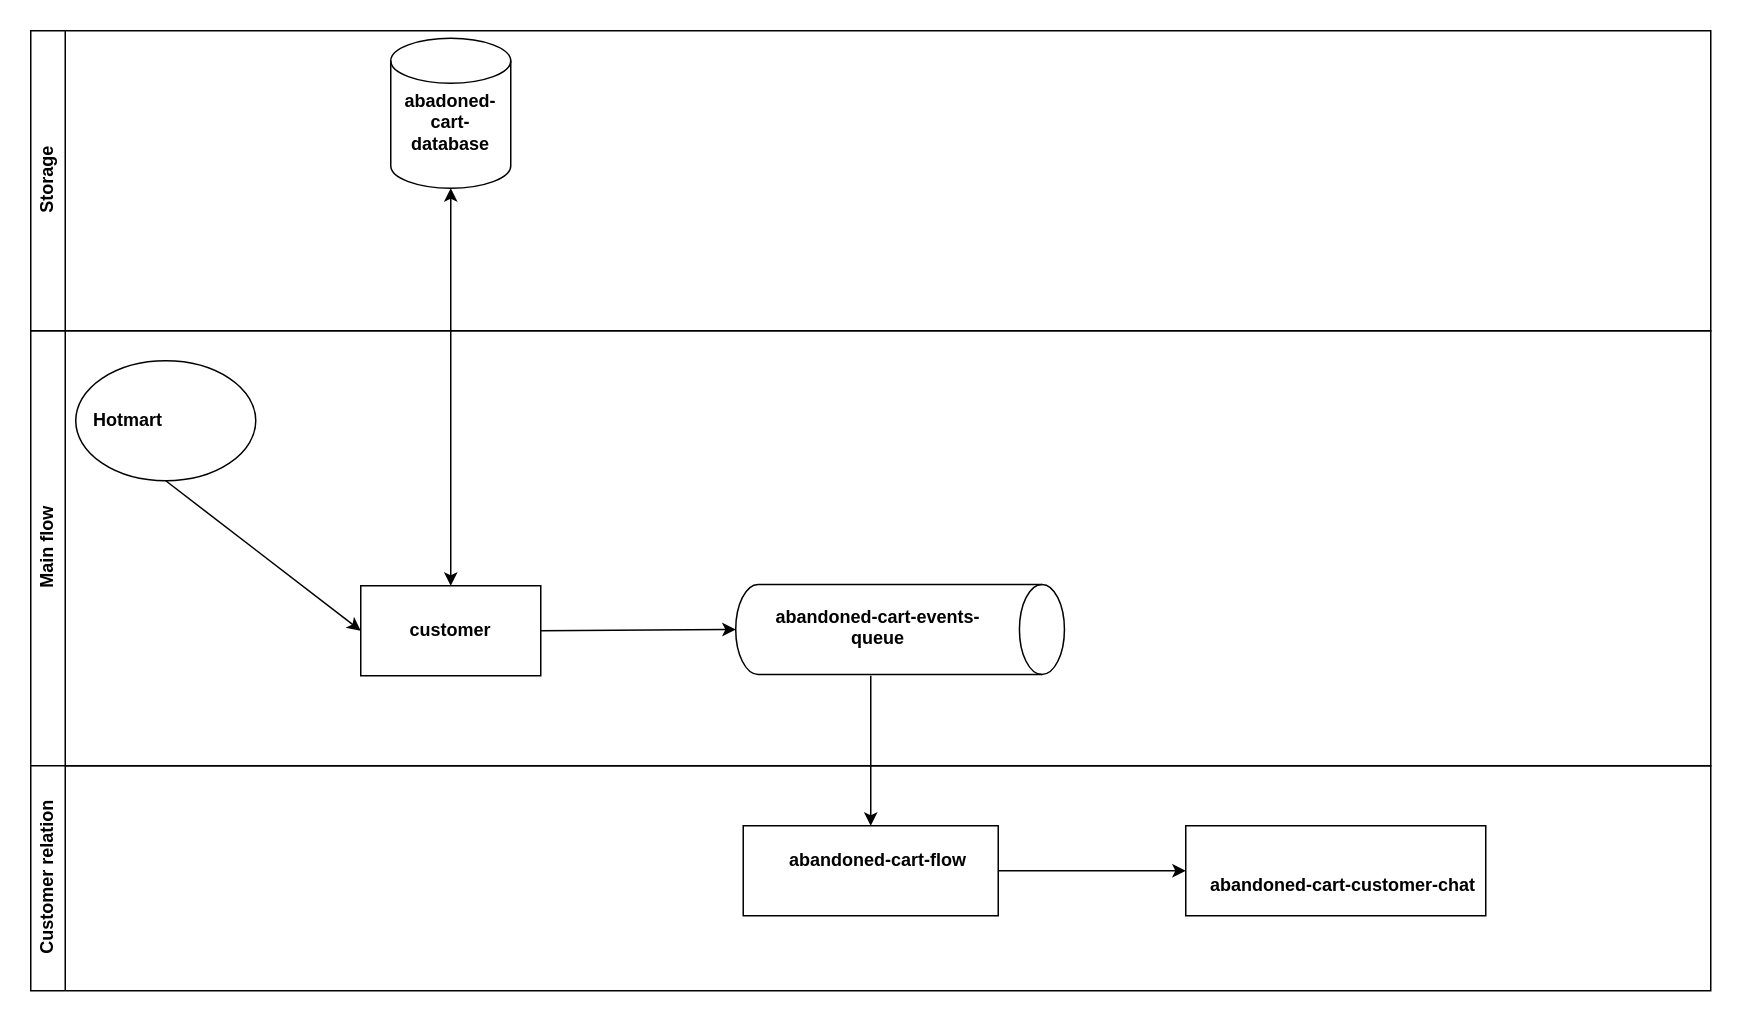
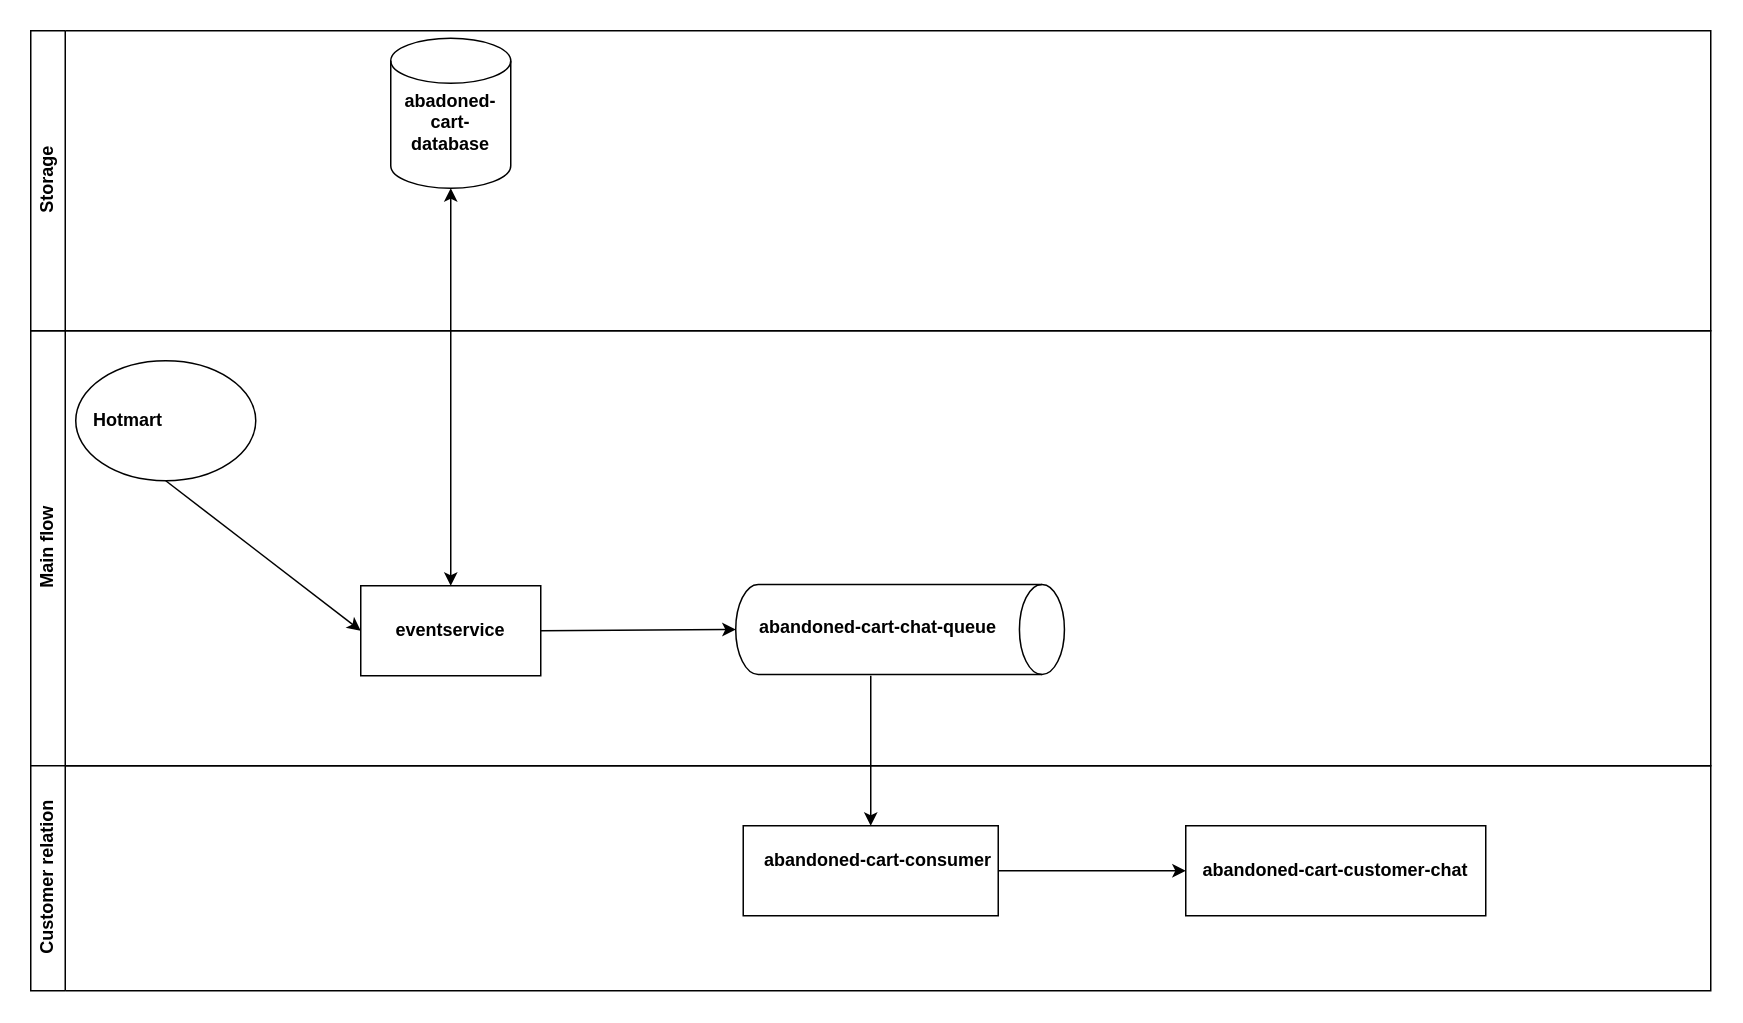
- <mxCell id="5" value="customer" style="text;html=1;align=center;verticalAlign=middle;whiteSpace=wrap;rounded=0;fontStyle=1" vertex="1" parent="3"><mxGeometry x="30" y="15" width="60" height="30" as="geometry" /></mxCell>
+ <mxCell id="5" value="eventservice" style="text;html=1;align=center;verticalAlign=middle;whiteSpace=wrap;rounded=0;fontStyle=1" vertex="1" parent="3"><mxGeometry x="30" y="15" width="60" height="30" as="geometry" /></mxCell>
- <mxCell id="10" value="abandoned-cart-events-queue&lt;div&gt;&lt;div&gt;&lt;br&gt;&lt;/div&gt;&lt;/div&gt;" style="text;html=1;align=center;verticalAlign=middle;whiteSpace=wrap;rounded=0;fontStyle=1" vertex="1" parent="1"><mxGeometry x="500" y="410" width="170" height="30" as="geometry" /></mxCell>
+ <mxCell id="10" value="abandoned-cart-chat-queue&lt;div&gt;&lt;div&gt;&lt;br&gt;&lt;/div&gt;&lt;/div&gt;" style="text;html=1;align=center;verticalAlign=middle;whiteSpace=wrap;rounded=0;fontStyle=1" vertex="1" parent="1"><mxGeometry x="500" y="410" width="170" height="30" as="geometry" /></mxCell>
- <mxCell id="12" value="abandoned-cart-flow&lt;div&gt;&lt;br&gt;&lt;/div&gt;" style="text;html=1;align=center;verticalAlign=middle;whiteSpace=wrap;rounded=0;fontStyle=1" vertex="1" parent="1"><mxGeometry x="504.99" y="565" width="160" height="30" as="geometry" /></mxCell>
+ <mxCell id="12" value="abandoned-cart-consumer&lt;div&gt;&lt;br&gt;&lt;/div&gt;" style="text;html=1;align=center;verticalAlign=middle;whiteSpace=wrap;rounded=0;fontStyle=1" vertex="1" parent="1"><mxGeometry x="504.99" y="565" width="160" height="30" as="geometry" /></mxCell>
- <mxCell id="15" value="abandoned-cart-customer-chat" style="text;html=1;align=center;verticalAlign=middle;whiteSpace=wrap;rounded=0;fontStyle=1" vertex="1" parent="1"><mxGeometry x="805" y="575" width="180" height="30" as="geometry" /></mxCell>
+ <mxCell id="15" value="abandoned-cart-customer-chat" style="text;html=1;align=center;verticalAlign=middle;whiteSpace=wrap;rounded=0;fontStyle=1" vertex="1" parent="1"><mxGeometry x="800" y="565" width="180" height="30" as="geometry" /></mxCell>
